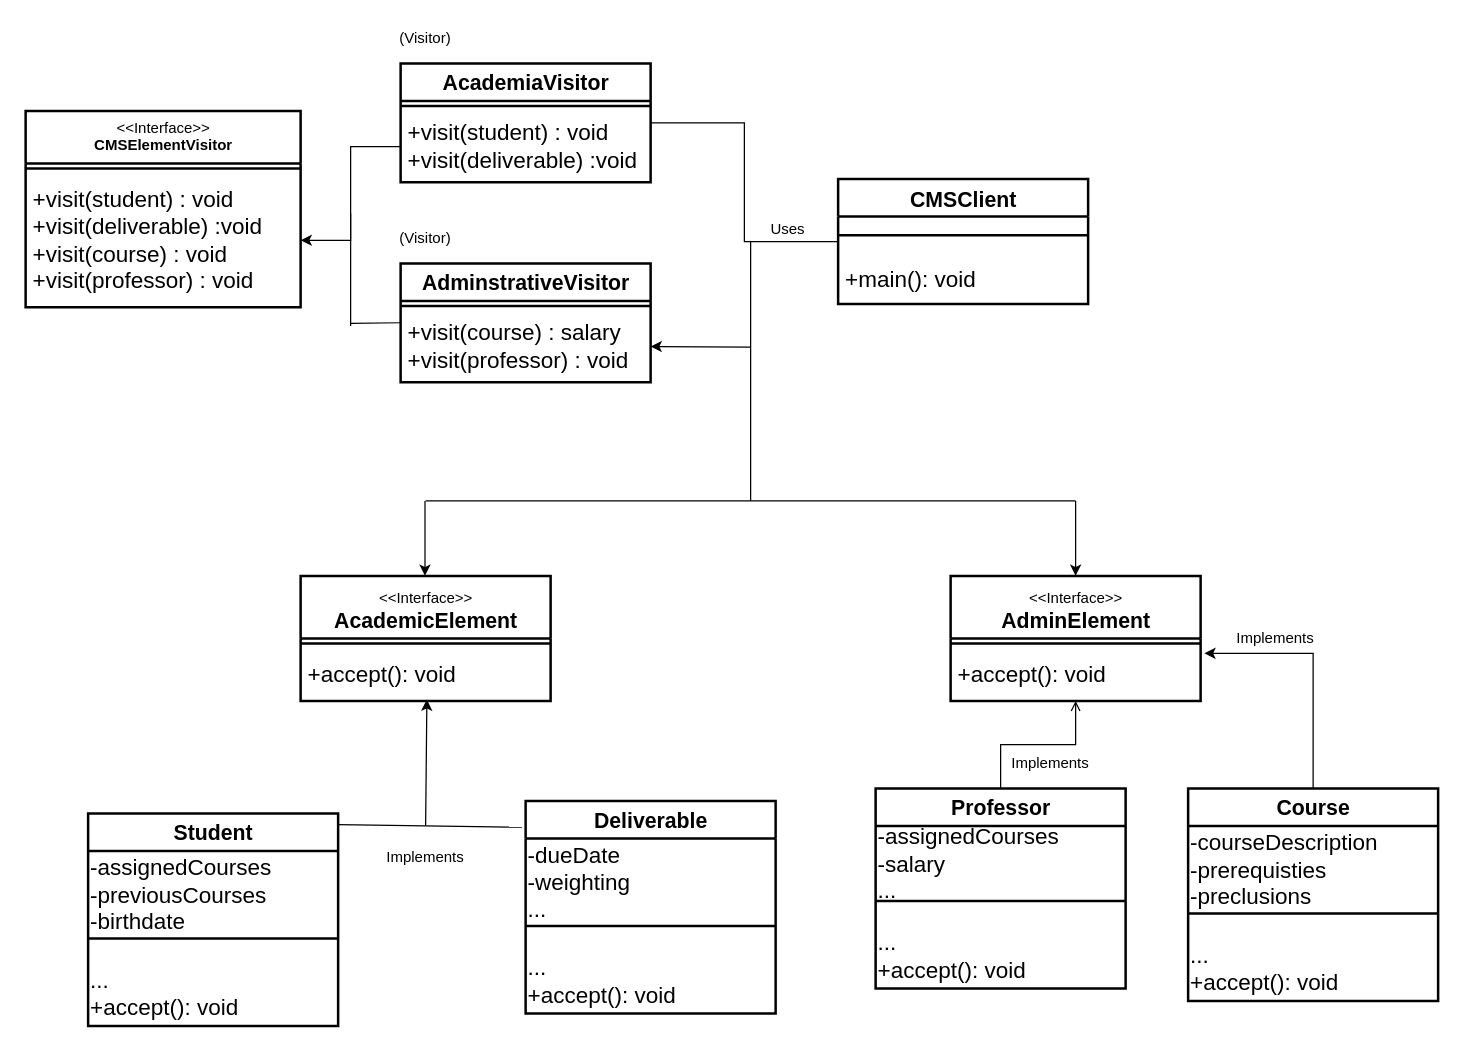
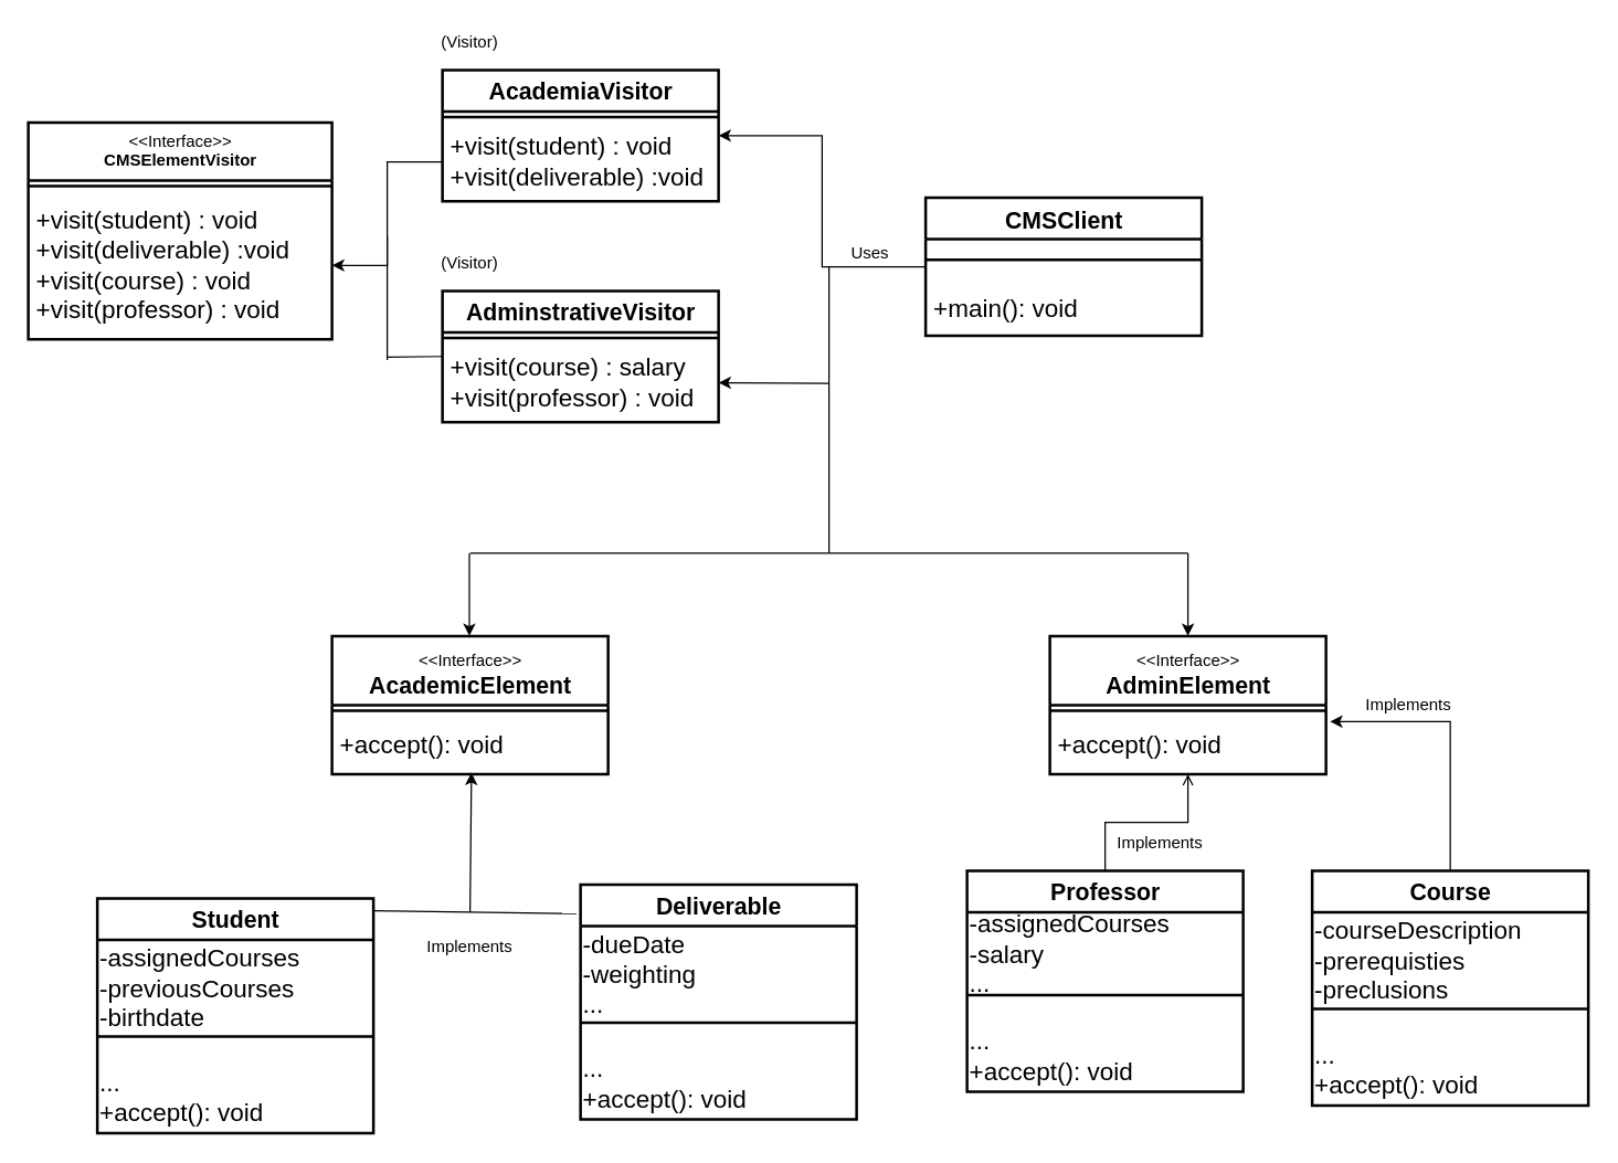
- <mxCell id="16" style="edgeStyle=orthogonalEdgeStyle;rounded=0;orthogonalLoop=1;jettySize=auto;html=1;entryX=1;entryY=0.5;entryDx=0;entryDy=0;endArrow=none;" edge="1" parent="1" source="17" target="6"><mxGeometry relative="1" as="geometry" /></mxCell>
+ <mxCell id="16" style="edgeStyle=orthogonalEdgeStyle;rounded=0;orthogonalLoop=1;jettySize=auto;html=1;entryX=1;entryY=0.5;entryDx=0;entryDy=0;" edge="1" parent="1" source="17" target="6"><mxGeometry relative="1" as="geometry" /></mxCell>
